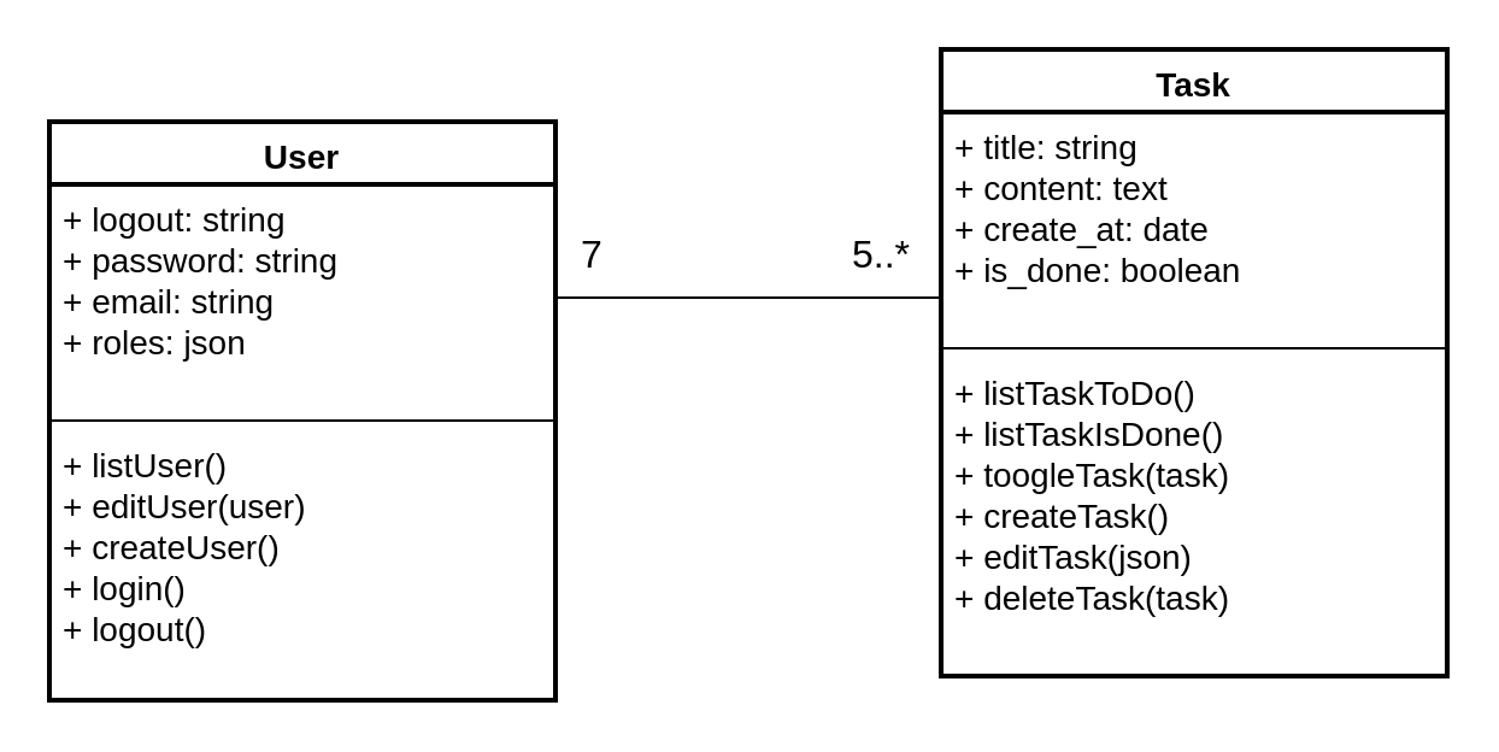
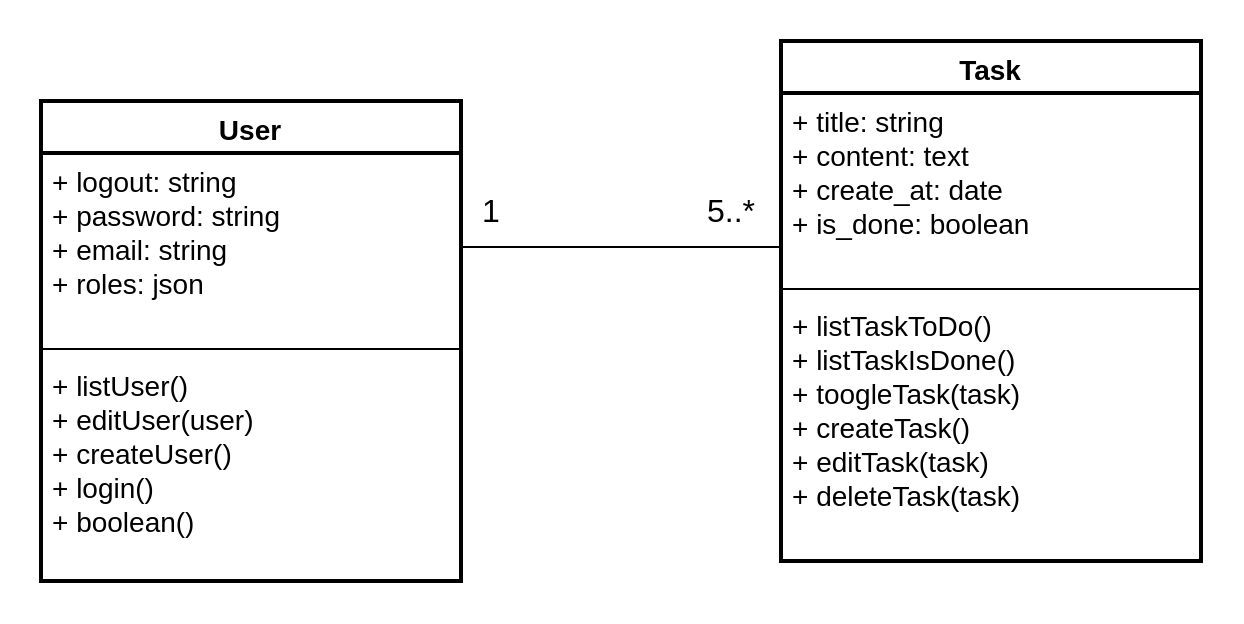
- <mxCell id="12" value="&lt;font style=&quot;font-size: 16px;&quot;&gt;7&lt;/font&gt;" style="text;html=1;align=center;verticalAlign=middle;resizable=0;points=[];autosize=1;strokeColor=none;fillColor=none;fontSize=14;" vertex="1" parent="1"><mxGeometry x="230" y="90" width="30" height="30" as="geometry" /></mxCell>
+ <mxCell id="12" value="&lt;font style=&quot;font-size: 16px;&quot;&gt;1&lt;/font&gt;" style="text;html=1;align=center;verticalAlign=middle;resizable=0;points=[];autosize=1;strokeColor=none;fillColor=none;fontSize=14;" vertex="1" parent="1"><mxGeometry x="230" y="90" width="30" height="30" as="geometry" /></mxCell>
- <mxCell id="9" value="+ listTaskToDo()&#10;+ listTaskIsDone()&#10;+ toogleTask(task)&#10;+ createTask()&#10;+ editTask(json)&#10;+ deleteTask(task)" style="text;strokeColor=none;fillColor=none;align=left;verticalAlign=top;spacingLeft=4;spacingRight=4;overflow=hidden;rotatable=0;points=[[0,0.5],[1,0.5]];portConstraint=eastwest;strokeWidth=2;fontSize=14;" vertex="1" parent="6"><mxGeometry y="128" width="210" height="132" as="geometry" /></mxCell>
+ <mxCell id="9" value="+ listTaskToDo()&#10;+ listTaskIsDone()&#10;+ toogleTask(task)&#10;+ createTask()&#10;+ editTask(task)&#10;+ deleteTask(task)" style="text;strokeColor=none;fillColor=none;align=left;verticalAlign=top;spacingLeft=4;spacingRight=4;overflow=hidden;rotatable=0;points=[[0,0.5],[1,0.5]];portConstraint=eastwest;strokeWidth=2;fontSize=14;" vertex="1" parent="6"><mxGeometry y="128" width="210" height="132" as="geometry" /></mxCell>
- <mxCell id="5" value="+ listUser()&#10;+ editUser(user)&#10;+ createUser()&#10;+ login()&#10;+ logout()" style="text;strokeColor=none;fillColor=none;align=left;verticalAlign=top;spacingLeft=4;spacingRight=4;overflow=hidden;rotatable=0;points=[[0,0.5],[1,0.5]];portConstraint=eastwest;strokeWidth=2;fontSize=14;" vertex="1" parent="2"><mxGeometry y="128" width="210" height="112" as="geometry" /></mxCell>
+ <mxCell id="5" value="+ listUser()&#10;+ editUser(user)&#10;+ createUser()&#10;+ login()&#10;+ boolean()" style="text;strokeColor=none;fillColor=none;align=left;verticalAlign=top;spacingLeft=4;spacingRight=4;overflow=hidden;rotatable=0;points=[[0,0.5],[1,0.5]];portConstraint=eastwest;strokeWidth=2;fontSize=14;" vertex="1" parent="2"><mxGeometry y="128" width="210" height="112" as="geometry" /></mxCell>
